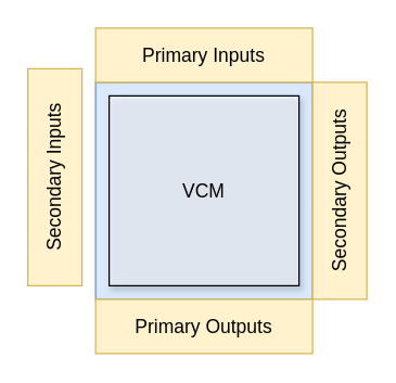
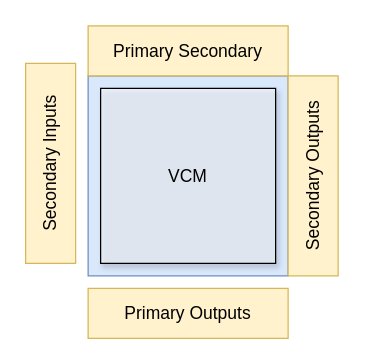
- <mxCell id="3" value="Primary Inputs" style="rounded=0;whiteSpace=wrap;html=1;fontSize=14;fillColor=#fff2cc;strokeColor=#d6b656;" parent="1" vertex="1"><mxGeometry x="70" y="20" width="160" height="40" as="geometry" /></mxCell>
+ <mxCell id="3" value="Primary Secondary" style="rounded=0;whiteSpace=wrap;html=1;fontSize=14;fillColor=#fff2cc;strokeColor=#d6b656;" parent="1" vertex="1"><mxGeometry x="70" y="20" width="160" height="40" as="geometry" /></mxCell>
- <mxCell id="4" value="Primary Outputs" style="rounded=0;whiteSpace=wrap;html=1;fontSize=14;fillColor=#fff2cc;strokeColor=#d6b656;" parent="1" vertex="1"><mxGeometry x="70" y="220" width="160" height="40" as="geometry" /></mxCell>
+ <mxCell id="4" value="Primary Outputs" style="rounded=0;whiteSpace=wrap;html=1;fontSize=14;fillColor=#fff2cc;strokeColor=#d6b656;" parent="1" vertex="1"><mxGeometry x="70" y="230" width="160" height="40" as="geometry" /></mxCell>
